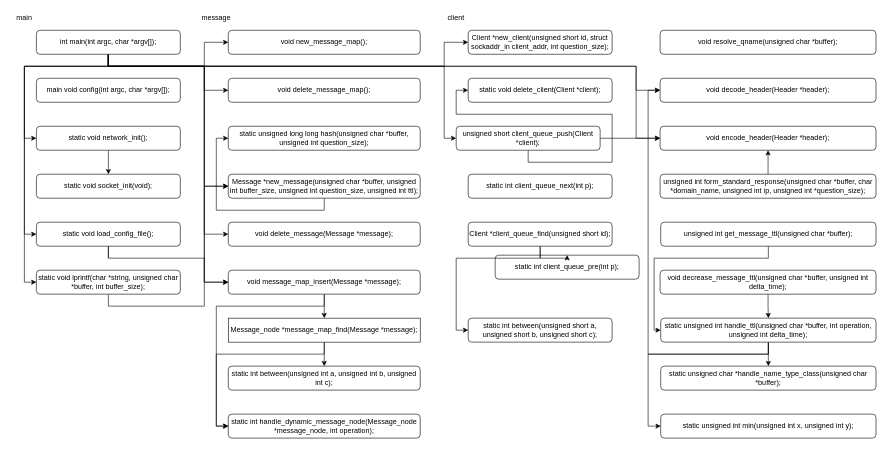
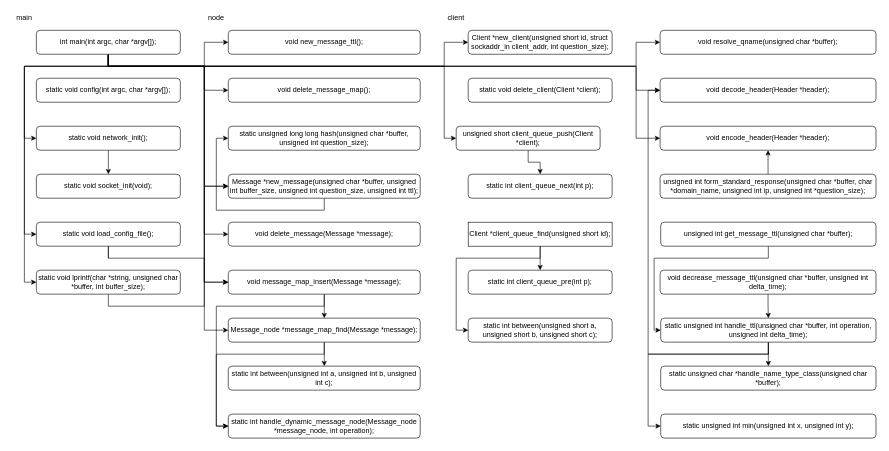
- <mxCell id="29" value="message" style="text;html=1;strokeColor=none;fillColor=none;align=center;verticalAlign=middle;whiteSpace=wrap;rounded=0;" parent="1" vertex="1"><mxGeometry x="340" y="20" width="40" height="20" as="geometry" /></mxCell>
+ <mxCell id="29" value="node" style="text;html=1;strokeColor=none;fillColor=none;align=center;verticalAlign=middle;whiteSpace=wrap;rounded=0;" parent="1" vertex="1"><mxGeometry x="340" y="20" width="40" height="20" as="geometry" /></mxCell>
- <mxCell id="24" value="void new_message_map();" style="rounded=1;whiteSpace=wrap;html=1;" parent="1" vertex="1"><mxGeometry x="380" y="50" width="320" height="40" as="geometry" /></mxCell>
+ <mxCell id="24" value="void new_message_ttl();" style="rounded=1;whiteSpace=wrap;html=1;" parent="1" vertex="1"><mxGeometry x="380" y="50" width="320" height="40" as="geometry" /></mxCell>
+ <mxCell id="22" style="edgeStyle=orthogonalEdgeStyle;rounded=0;orthogonalLoop=1;jettySize=auto;html=1;exitX=0.5;exitY=1;exitDx=0;exitDy=0;entryX=0;entryY=0.5;entryDx=0;entryDy=0;" edge="1" parent="1" source="23" target="66"><mxGeometry relative="1" as="geometry"><Array as="points"><mxPoint x="180" y="110" /><mxPoint x="1060" y="110" /><mxPoint x="1060" y="70" /></Array></mxGeometry></mxCell>
- <mxCell id="3" value="main void config(int argc, char *argv[]);" style="rounded=1;whiteSpace=wrap;html=1;" parent="1" vertex="1"><mxGeometry x="60" y="130" width="240" height="40" as="geometry" /></mxCell>
+ <mxCell id="3" value="static void config(int argc, char *argv[]);" style="rounded=1;whiteSpace=wrap;html=1;" parent="1" vertex="1"><mxGeometry x="60" y="130" width="240" height="40" as="geometry" /></mxCell>
- <mxCell id="60" style="edgeStyle=orthogonalEdgeStyle;rounded=0;orthogonalLoop=1;jettySize=auto;html=1;exitX=0.5;exitY=1;exitDx=0;exitDy=0;entryX=0;entryY=0.5;entryDx=0;entryDy=0;" parent="1" source="61" target="56" edge="1"><mxGeometry relative="1" as="geometry" /></mxCell>
- <mxCell id="59" value="" style="edgeStyle=orthogonalEdgeStyle;rounded=0;orthogonalLoop=1;jettySize=auto;html=1;" parent="1" source="61" target="26" edge="1"><mxGeometry relative="1" as="geometry" /></mxCell>
+ <mxCell id="59" value="" style="edgeStyle=orthogonalEdgeStyle;rounded=0;orthogonalLoop=1;jettySize=auto;html=1;" parent="1" source="61" target="58" edge="1"><mxGeometry relative="1" as="geometry" /></mxCell>
- <mxCell id="65" value="Client *client_queue_find(unsigned short id);" style="rounded=1;whiteSpace=wrap;html=1;" parent="1" vertex="1"><mxGeometry x="780" y="370" width="240" height="40" as="geometry" /></mxCell>
+ <mxCell id="65" value="Client *client_queue_find(unsigned short id);" style="whiteSpace=wrap;html=1;rounded=0;" parent="1" vertex="1"><mxGeometry x="780" y="370" width="240" height="40" as="geometry" /></mxCell>
- <mxCell id="57" value="static int client_queue_pre(int p);" style="rounded=1;whiteSpace=wrap;html=1;" parent="1" vertex="1"><mxGeometry x="825" y="425" width="240" height="40" as="geometry" /></mxCell>
+ <mxCell id="57" value="static int client_queue_pre(int p);" style="rounded=1;whiteSpace=wrap;html=1;" parent="1" vertex="1"><mxGeometry x="780" y="450" width="240" height="40" as="geometry" /></mxCell>
+ <mxCell id="14" style="edgeStyle=orthogonalEdgeStyle;rounded=0;orthogonalLoop=1;jettySize=auto;html=1;exitX=0.5;exitY=1;exitDx=0;exitDy=0;entryX=0;entryY=0.5;entryDx=0;entryDy=0;" parent="1" source="23" target="51" edge="1"><mxGeometry relative="1" as="geometry"><Array as="points"><mxPoint x="180" y="110" /><mxPoint x="340" y="110" /><mxPoint x="340" y="550" /></Array></mxGeometry></mxCell>
- <mxCell id="51" value="Message_node *message_map_find(Message *message);" style="whiteSpace=wrap;html=1;rounded=0;" parent="1" vertex="1"><mxGeometry x="380" y="530" width="320" height="40" as="geometry" /></mxCell>
+ <mxCell id="51" value="Message_node *message_map_find(Message *message);" style="rounded=1;whiteSpace=wrap;html=1;" parent="1" vertex="1"><mxGeometry x="380" y="530" width="320" height="40" as="geometry" /></mxCell>
